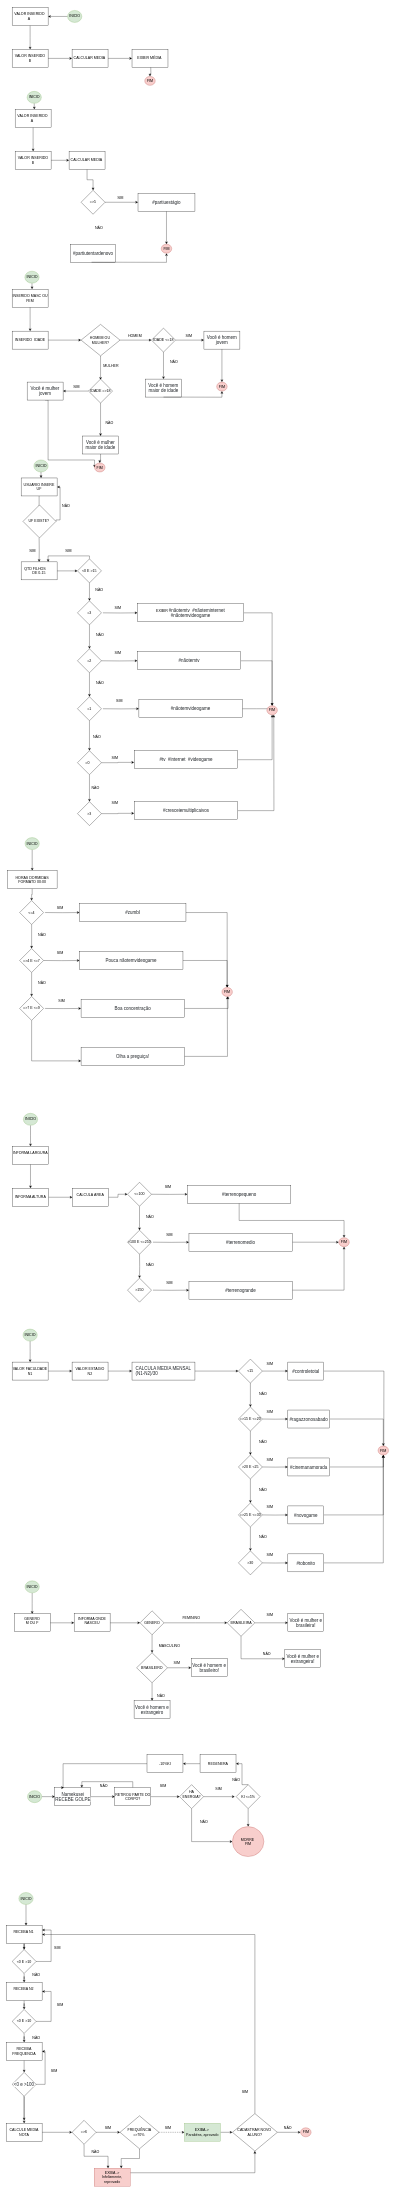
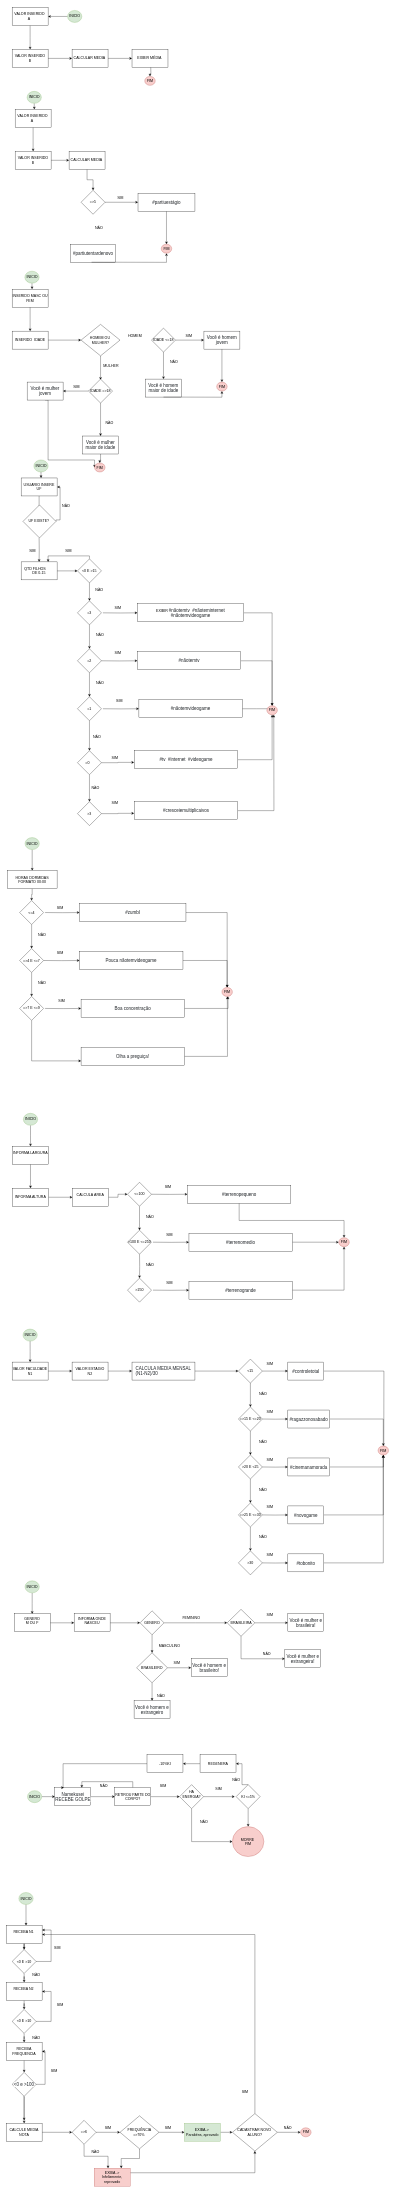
- <mxCell id="26" value="" style="edgeStyle=orthogonalEdgeStyle;rounded=0;orthogonalLoop=1;jettySize=auto;html=1;" edge="1" parent="1" source="28" target="31"><mxGeometry relative="1" as="geometry" /></mxCell>
- <mxCell id="278" value="" style="edgeStyle=orthogonalEdgeStyle;rounded=0;orthogonalLoop=1;jettySize=auto;html=1;dashed=1;" edge="1" parent="1" source="280" target="266"><mxGeometry relative="1" as="geometry" /></mxCell>
+ <mxCell id="278" value="" style="edgeStyle=orthogonalEdgeStyle;rounded=0;orthogonalLoop=1;jettySize=auto;html=1;" edge="1" parent="1" source="280" target="266"><mxGeometry relative="1" as="geometry" /></mxCell>
